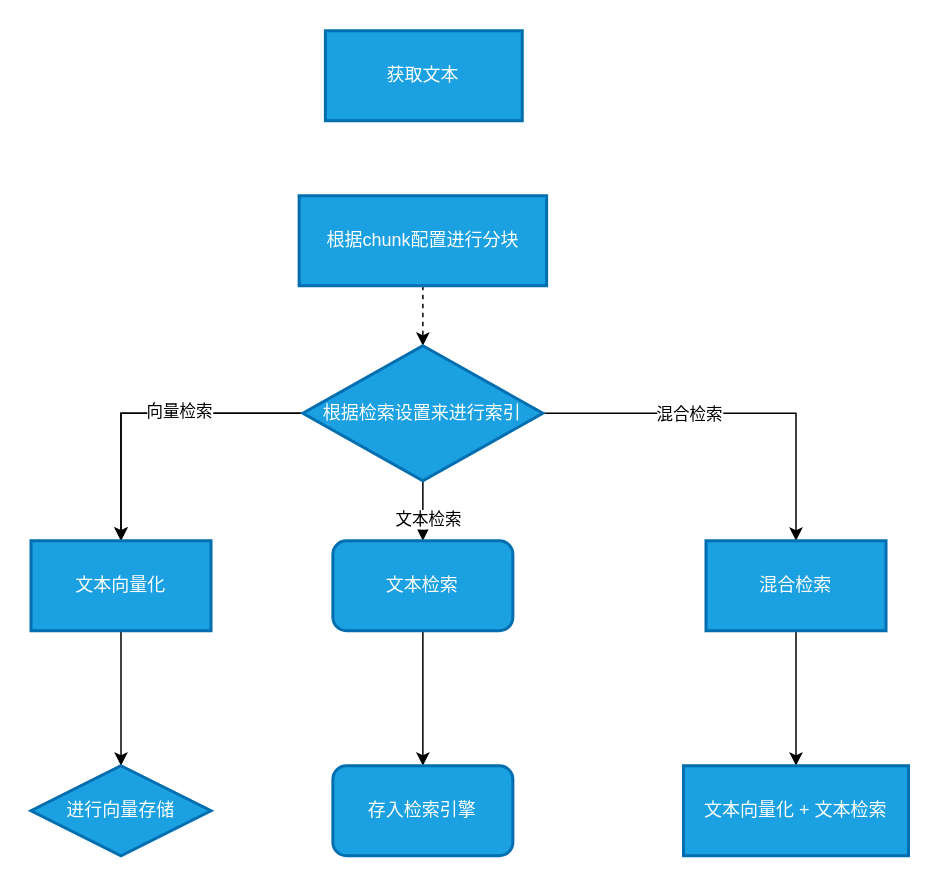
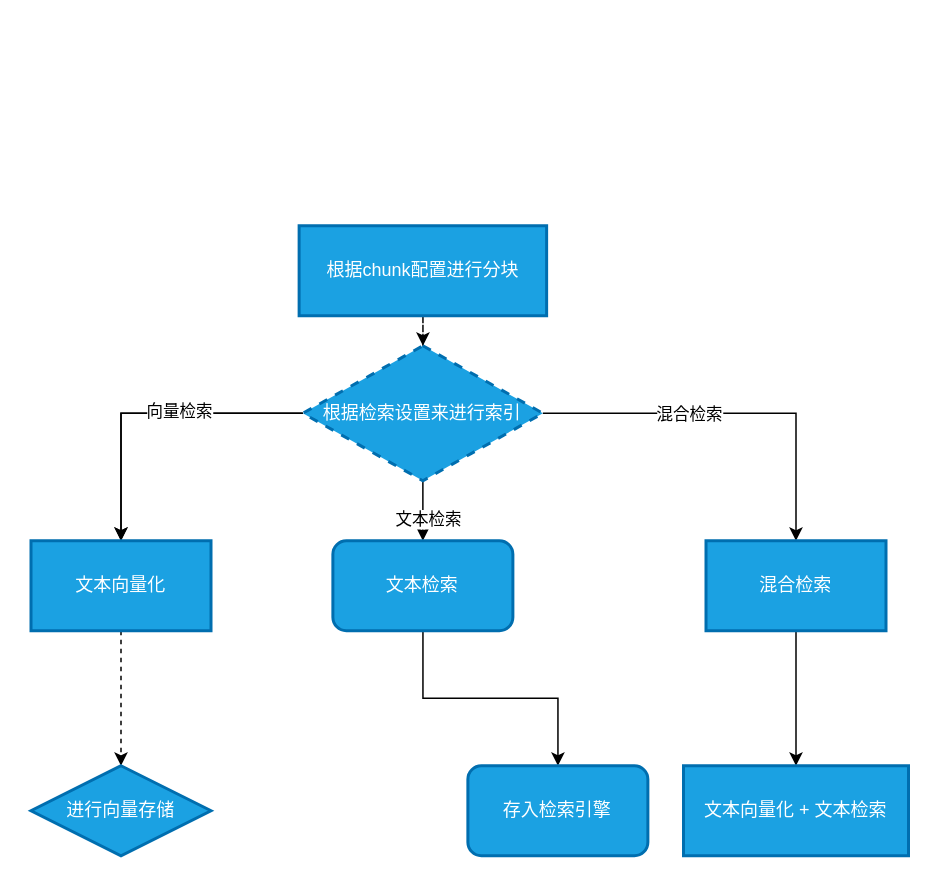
- <mxCell id="2" value="获取文本" style="whiteSpace=wrap;html=1;strokeWidth=2;fillColor=#1ba1e2;strokeColor=#006EAF;fontColor=#ffffff;" vertex="1" parent="1"><mxGeometry x="216.25" y="20" width="131.25" height="60" as="geometry" /></mxCell>
- <mxCell id="4" value="根据chunk配置进行分块" style="whiteSpace=wrap;html=1;strokeWidth=2;fillColor=#1ba1e2;strokeColor=#006EAF;fontColor=#ffffff;" vertex="1" parent="1"><mxGeometry x="198.75" y="130" width="165" height="60" as="geometry" /></mxCell>
+ <mxCell id="4" value="根据chunk配置进行分块" style="whiteSpace=wrap;html=1;strokeWidth=2;fillColor=#1ba1e2;strokeColor=#006EAF;fontColor=#ffffff;" vertex="1" parent="1"><mxGeometry x="198.75" y="150" width="165" height="60" as="geometry" /></mxCell>
- <mxCell id="12" value="根据检索设置来进行索引" style="rhombus;whiteSpace=wrap;html=1;strokeWidth=2;fillColor=#1ba1e2;fontColor=#ffffff;strokeColor=#006EAF;" vertex="1" parent="1"><mxGeometry x="201.25" y="230" width="160" height="90" as="geometry" /></mxCell>
+ <mxCell id="12" value="根据检索设置来进行索引" style="rhombus;whiteSpace=wrap;html=1;strokeWidth=2;fillColor=#1ba1e2;fontColor=#ffffff;strokeColor=#006EAF;dashed=1;" vertex="1" parent="1"><mxGeometry x="201.25" y="230" width="160" height="90" as="geometry" /></mxCell>
- <mxCell id="13" value="" style="edgeStyle=orthogonalEdgeStyle;rounded=0;orthogonalLoop=1;jettySize=auto;html=1;" edge="1" parent="1" source="14" target="19"><mxGeometry relative="1" as="geometry" /></mxCell>
+ <mxCell id="13" value="" style="edgeStyle=orthogonalEdgeStyle;rounded=0;orthogonalLoop=1;jettySize=auto;html=1;dashed=1;" edge="1" parent="1" source="14" target="19"><mxGeometry relative="1" as="geometry" /></mxCell>
- <mxCell id="20" value="存入检索引擎" style="whiteSpace=wrap;html=1;rounded=1;strokeWidth=2;fillColor=#1ba1e2;strokeColor=#006EAF;fontColor=#ffffff;" vertex="1" parent="1"><mxGeometry x="221.25" y="510" width="120" height="60" as="geometry" /></mxCell>
+ <mxCell id="20" value="存入检索引擎" style="whiteSpace=wrap;html=1;rounded=1;strokeWidth=2;fillColor=#1ba1e2;strokeColor=#006EAF;fontColor=#ffffff;" vertex="1" parent="1"><mxGeometry x="311.25" y="510" width="120" height="60" as="geometry" /></mxCell>
